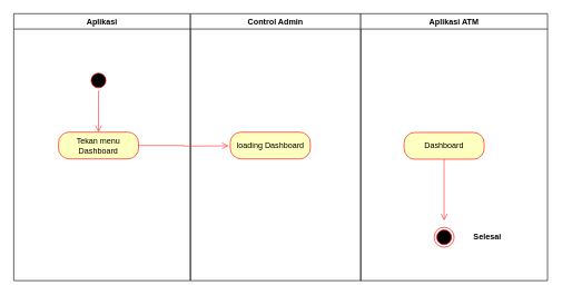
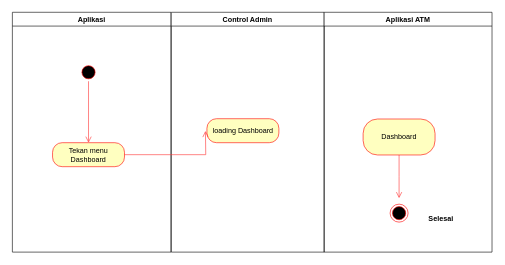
- <mxCell id="5" value="Tekan menu Dashboard" style="rounded=1;whiteSpace=wrap;html=1;arcSize=40;fontColor=#000000;fillColor=#ffffc0;strokeColor=#ff0000;" vertex="1" parent="2"><mxGeometry x="67" y="177.5" width="120" height="40" as="geometry" /></mxCell>
+ <mxCell id="5" value="Tekan menu Dashboard" style="rounded=1;whiteSpace=wrap;html=1;arcSize=40;fontColor=#000000;fillColor=#ffffc0;strokeColor=#ff0000;" vertex="1" parent="2"><mxGeometry x="67" y="217.5" width="120" height="40" as="geometry" /></mxCell>
- <mxCell id="13" value="Dashboard" style="rounded=1;whiteSpace=wrap;html=1;arcSize=40;fontColor=#000000;fillColor=#ffffc0;strokeColor=#ff0000;strokeWidth=1;" vertex="1" parent="9"><mxGeometry x="65" y="178" width="120" height="40" as="geometry" /></mxCell>
+ <mxCell id="13" value="Dashboard" style="rounded=1;whiteSpace=wrap;html=1;arcSize=40;fontColor=#000000;fillColor=#ffffc0;strokeColor=#ff0000;strokeWidth=1;" vertex="1" parent="9"><mxGeometry x="65" y="178" width="120" height="60" as="geometry" /></mxCell>
- <mxCell id="11" value="Selesai" style="text;align=center;fontStyle=1;verticalAlign=middle;spacingLeft=3;spacingRight=3;strokeColor=none;rotatable=0;points=[[0,0.5],[1,0.5]];portConstraint=eastwest;" vertex="1" parent="9"><mxGeometry x="150" y="320" width="80" height="26" as="geometry" /></mxCell>
+ <mxCell id="11" value="Selesai" style="text;align=center;fontStyle=1;verticalAlign=middle;spacingLeft=3;spacingRight=3;strokeColor=none;rotatable=0;points=[[0,0.5],[1,0.5]];portConstraint=eastwest;" vertex="1" parent="9"><mxGeometry x="155" y="330" width="80" height="26" as="geometry" /></mxCell>
